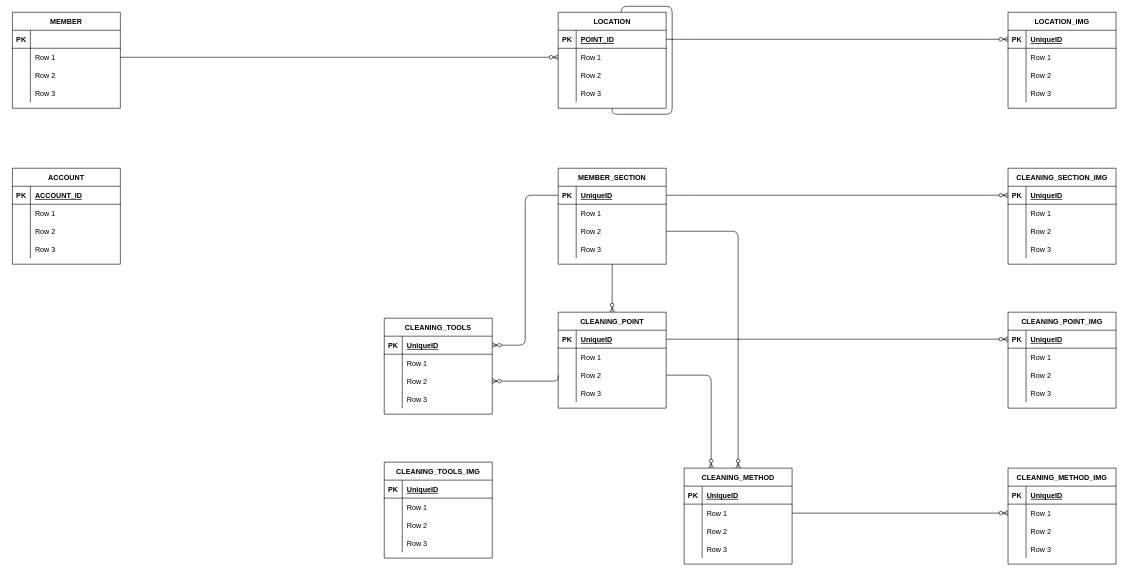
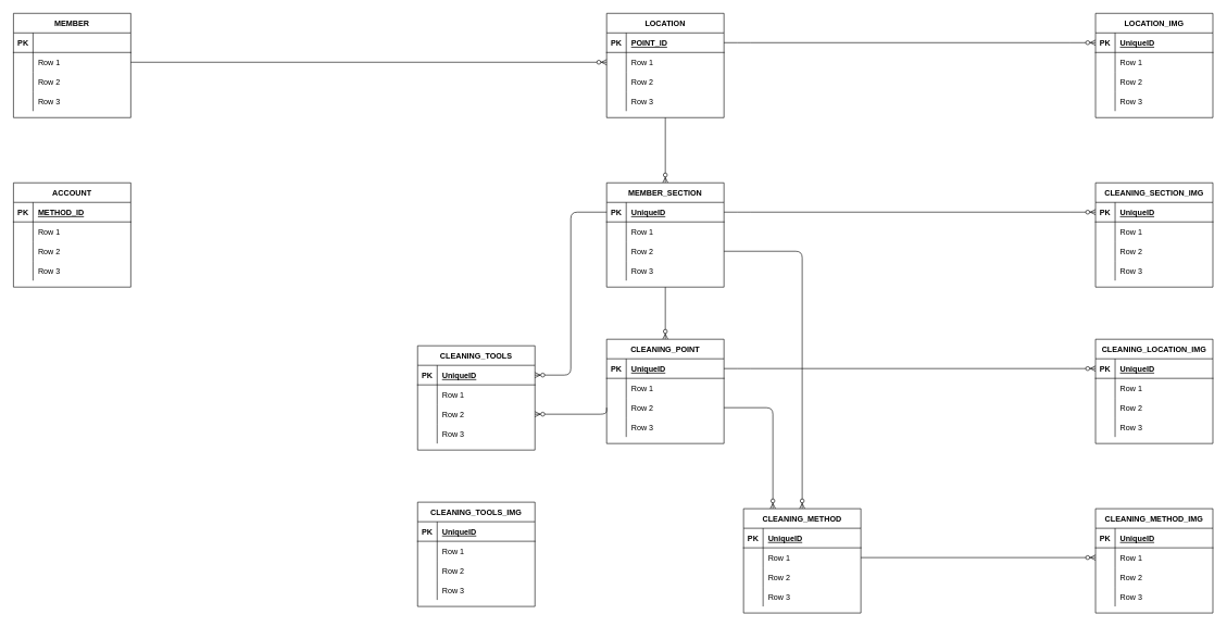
- <mxCell id="8" value="" style="edgeStyle=orthogonalEdgeStyle;fontSize=12;html=1;endArrow=ERzeroToMany;endFill=1;exitX=0.5;exitY=1;exitDx=0;exitDy=0;" edge="1" parent="1" source="39" target="42"><mxGeometry width="100" height="100" relative="1" as="geometry"><mxPoint x="860" y="115" as="sourcePoint" /><mxPoint x="950" y="115" as="targetPoint" /></mxGeometry></mxCell>
+ <mxCell id="8" value="" style="edgeStyle=orthogonalEdgeStyle;fontSize=12;html=1;endArrow=ERzeroToMany;endFill=1;exitX=0.5;exitY=1;exitDx=0;exitDy=0;entryX=0.5;entryY=0;entryDx=0;entryDy=0;" edge="1" parent="1" source="39" target="26"><mxGeometry width="100" height="100" relative="1" as="geometry"><mxPoint x="860" y="115" as="sourcePoint" /><mxPoint x="950" y="115" as="targetPoint" /></mxGeometry></mxCell>
- <mxCell id="158" value="ACCOUNT_ID" style="shape=partialRectangle;connectable=0;fillColor=none;top=0;left=0;bottom=0;right=0;align=left;spacingLeft=6;fontStyle=5;overflow=hidden;" vertex="1" parent="156"><mxGeometry x="30" width="150" height="30" as="geometry" /></mxCell>
+ <mxCell id="158" value="METHOD_ID" style="shape=partialRectangle;connectable=0;fillColor=none;top=0;left=0;bottom=0;right=0;align=left;spacingLeft=6;fontStyle=5;overflow=hidden;" vertex="1" parent="156"><mxGeometry x="30" width="150" height="30" as="geometry" /></mxCell>
- <mxCell id="65" value="CLEANING_POINT_IMG" style="shape=table;startSize=30;container=1;collapsible=1;childLayout=tableLayout;fixedRows=1;rowLines=0;fontStyle=1;align=center;resizeLast=1;" vertex="1" parent="1"><mxGeometry x="1680" y="520" width="180" height="160" as="geometry" /></mxCell>
+ <mxCell id="65" value="CLEANING_LOCATION_IMG" style="shape=table;startSize=30;container=1;collapsible=1;childLayout=tableLayout;fixedRows=1;rowLines=0;fontStyle=1;align=center;resizeLast=1;" vertex="1" parent="1"><mxGeometry x="1680" y="520" width="180" height="160" as="geometry" /></mxCell>
